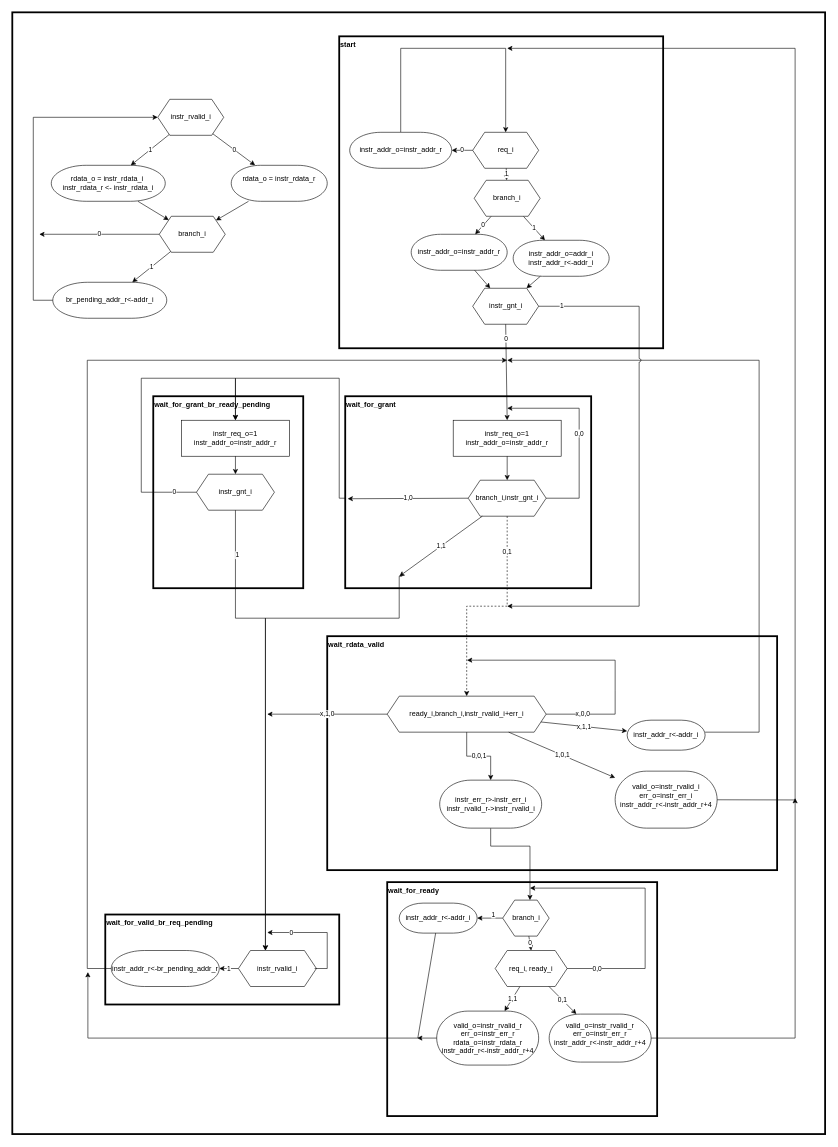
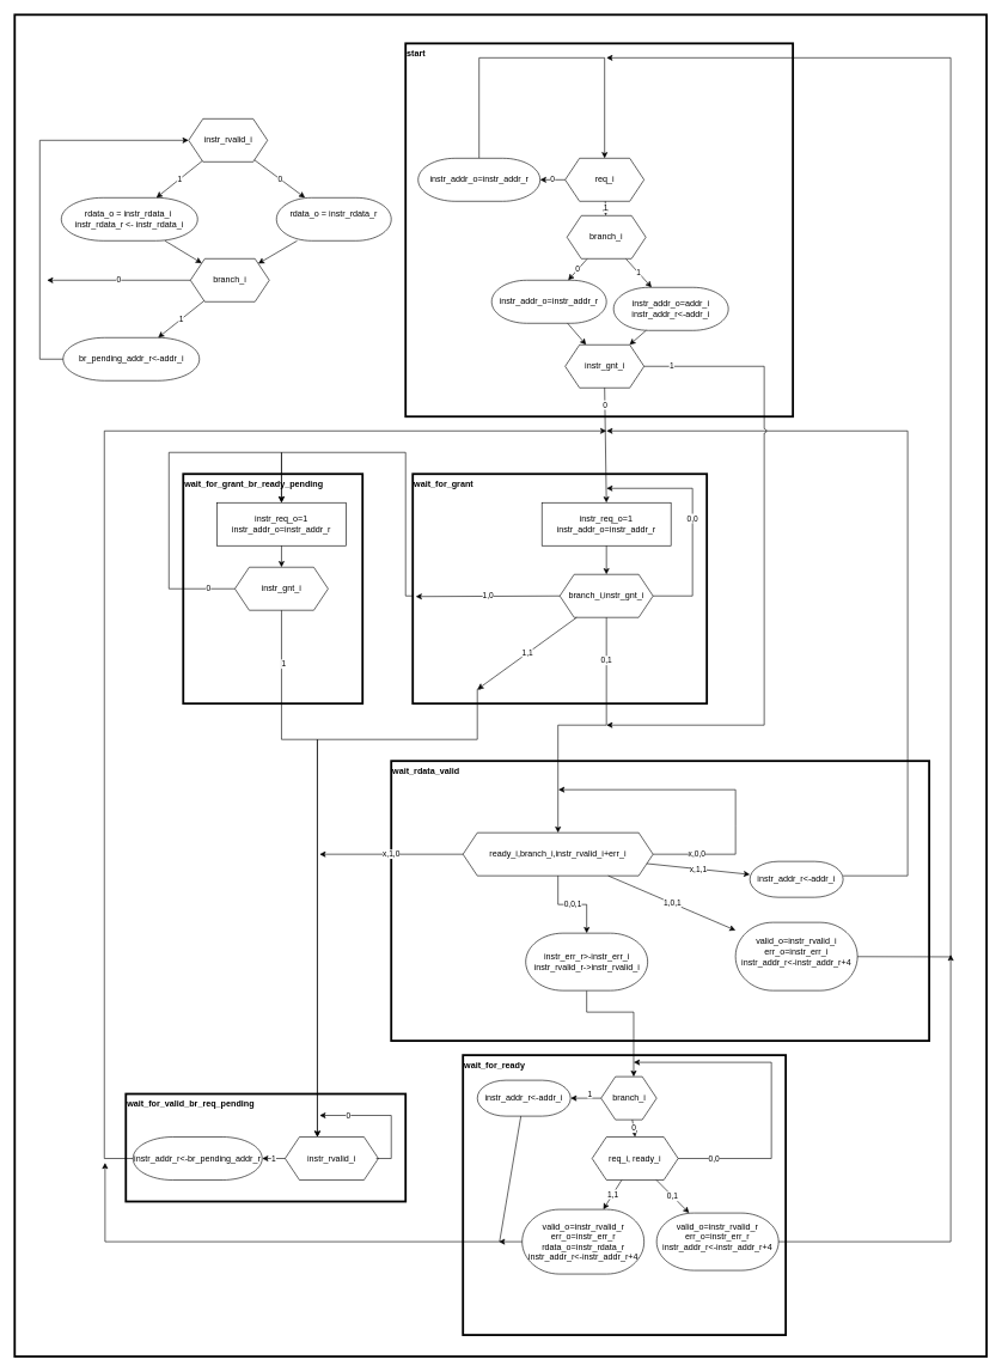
- <mxCell id="23" value="0,1" style="endArrow=classic;html=1;rounded=0;edgeStyle=orthogonalEdgeStyle;dashed=1;" parent="1" source="12" target="31" edge="1"><mxGeometry x="-0.673" width="50" height="50" relative="1" as="geometry"><mxPoint x="905" y="1050" as="sourcePoint" /><mxPoint x="955" y="1000" as="targetPoint" /><mxPoint as="offset" /></mxGeometry></mxCell>
+ <mxCell id="23" value="0,1" style="endArrow=classic;html=1;rounded=0;edgeStyle=orthogonalEdgeStyle;" parent="1" source="12" target="31" edge="1"><mxGeometry x="-0.673" width="50" height="50" relative="1" as="geometry"><mxPoint x="905" y="1050" as="sourcePoint" /><mxPoint x="955" y="1000" as="targetPoint" /><mxPoint as="offset" /></mxGeometry></mxCell>
